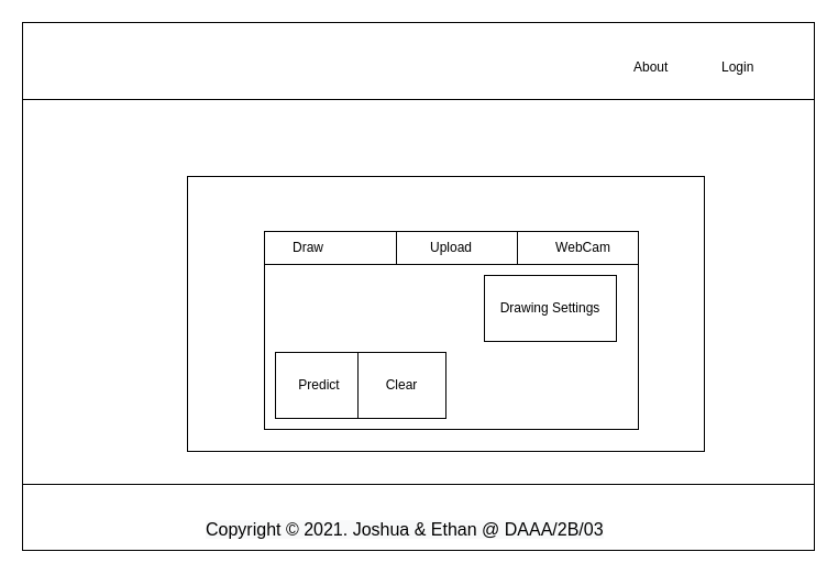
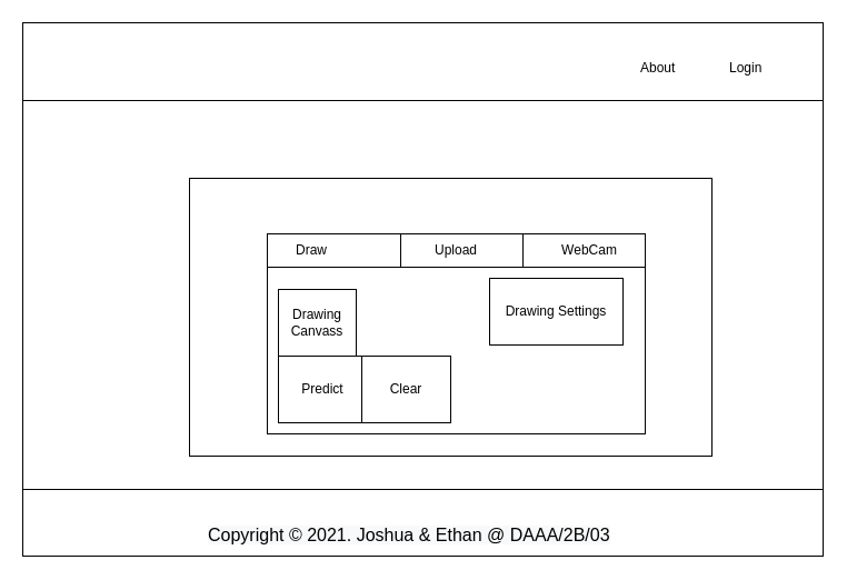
+ <mxCell id="16" value="Drawing Canvass" style="rounded=0;whiteSpace=wrap;html=1;" vertex="1" parent="1"><mxGeometry x="250" y="260" width="70" height="60" as="geometry" /></mxCell>
